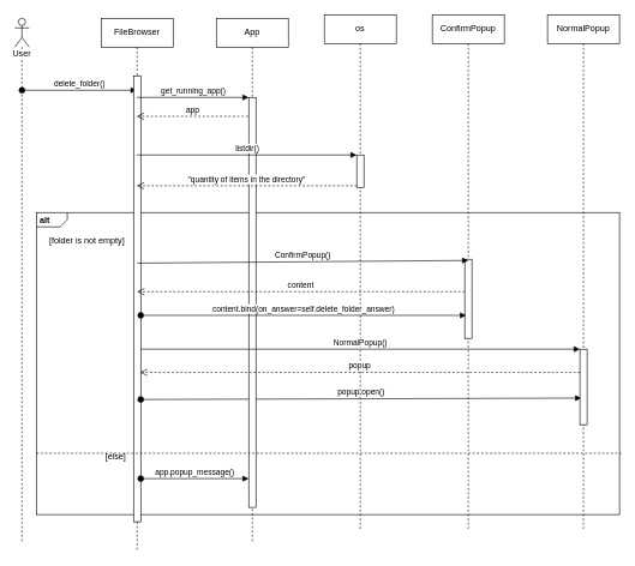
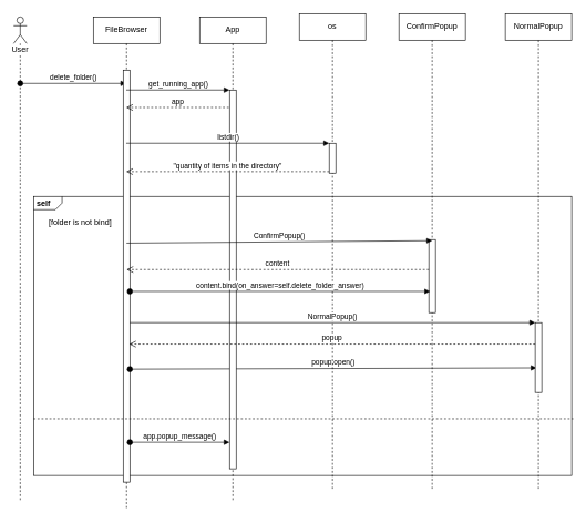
- <mxCell id="2" value="&lt;p style=&quot;margin: 0px ; margin-top: 4px ; margin-left: 5px ; text-align: left&quot;&gt;&lt;b&gt;alt&lt;/b&gt;&lt;/p&gt;" style="html=1;shape=mxgraph.sysml.package;overflow=fill;labelX=43;align=left;spacingLeft=5;verticalAlign=top;spacingTop=-3;" vertex="1" parent="1"><mxGeometry x="50" y="295" width="810" height="420" as="geometry" /></mxCell>
+ <mxCell id="2" value="&lt;p style=&quot;margin: 0px ; margin-top: 4px ; margin-left: 5px ; text-align: left&quot;&gt;&lt;b&gt;self&lt;/b&gt;&lt;/p&gt;" style="html=1;shape=mxgraph.sysml.package;overflow=fill;labelX=43;align=left;spacingLeft=5;verticalAlign=top;spacingTop=-3;" vertex="1" parent="1"><mxGeometry x="50" y="295" width="810" height="420" as="geometry" /></mxCell>
- <mxCell id="21" value="[folder is not empty]" style="text;html=1;align=center;verticalAlign=middle;resizable=0;points=[];autosize=1;" vertex="1" parent="1"><mxGeometry x="60" y="325" width="120" height="20" as="geometry" /></mxCell>
+ <mxCell id="21" value="[folder is not bind]" style="text;html=1;align=center;verticalAlign=middle;resizable=0;points=[];autosize=1;" vertex="1" parent="1"><mxGeometry x="60" y="325" width="120" height="20" as="geometry" /></mxCell>
- <mxCell id="7" value="[else]" style="text;html=1;align=center;verticalAlign=middle;resizable=0;points=[];autosize=1;" vertex="1" parent="5"><mxGeometry y="600" width="40" height="20" as="geometry" /></mxCell>
